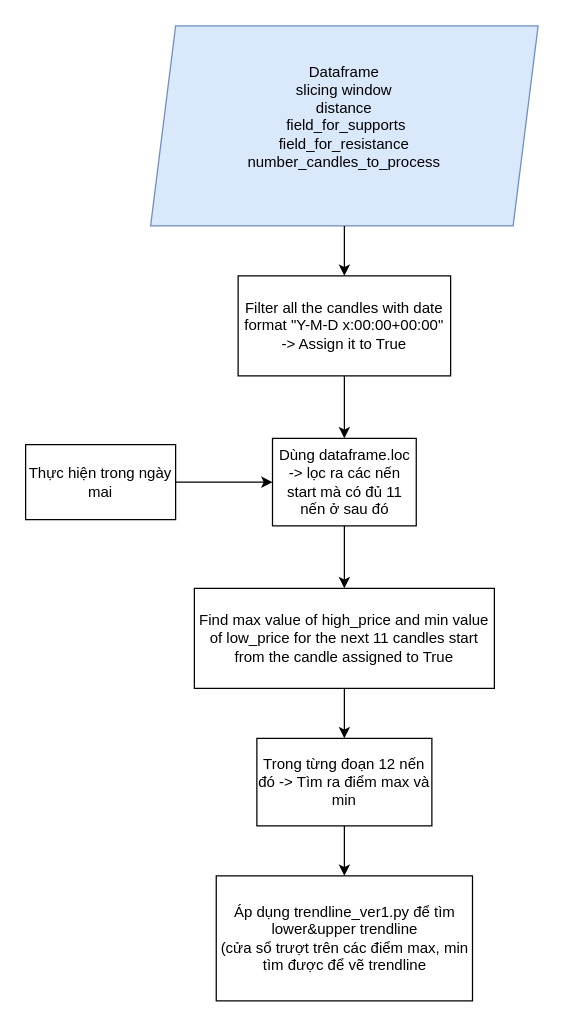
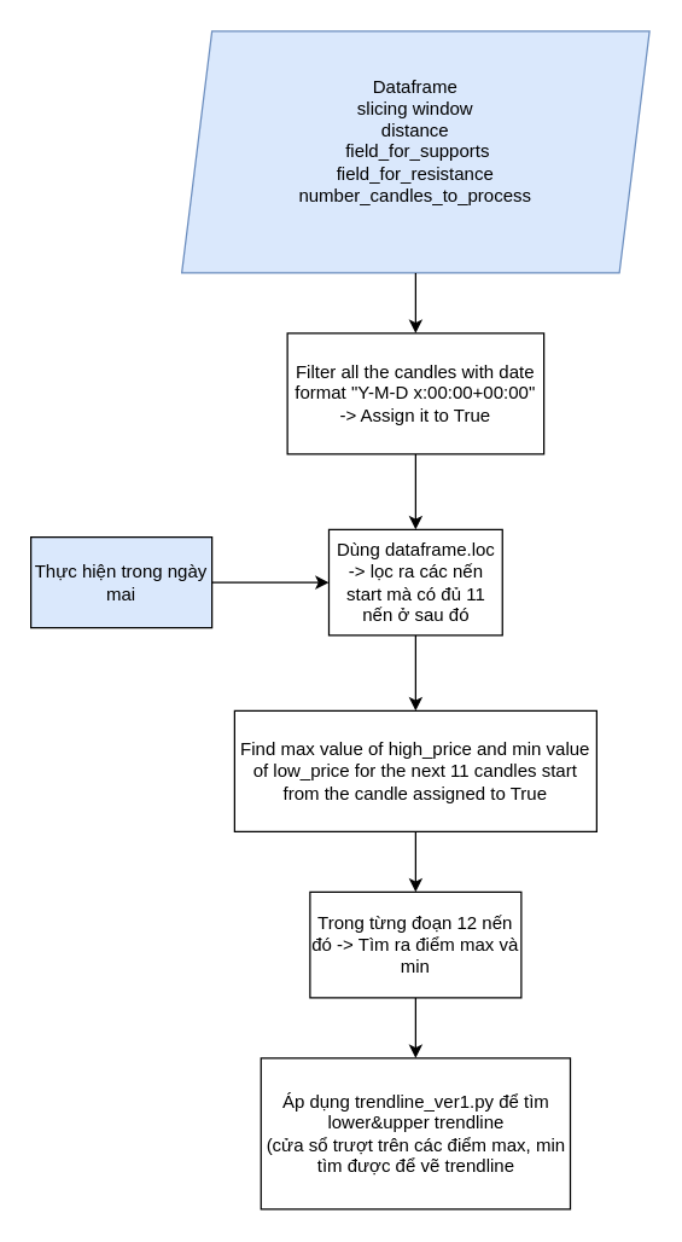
- <mxCell id="15" value="Thực hiện trong ngày mai" style="rounded=0;whiteSpace=wrap;html=1;" vertex="1" parent="1"><mxGeometry x="20" y="355" width="120" height="60" as="geometry" /></mxCell>
+ <mxCell id="15" value="Thực hiện trong ngày mai" style="rounded=0;whiteSpace=wrap;html=1;fillColor=#dae8fc;" vertex="1" parent="1"><mxGeometry x="20" y="355" width="120" height="60" as="geometry" /></mxCell>
